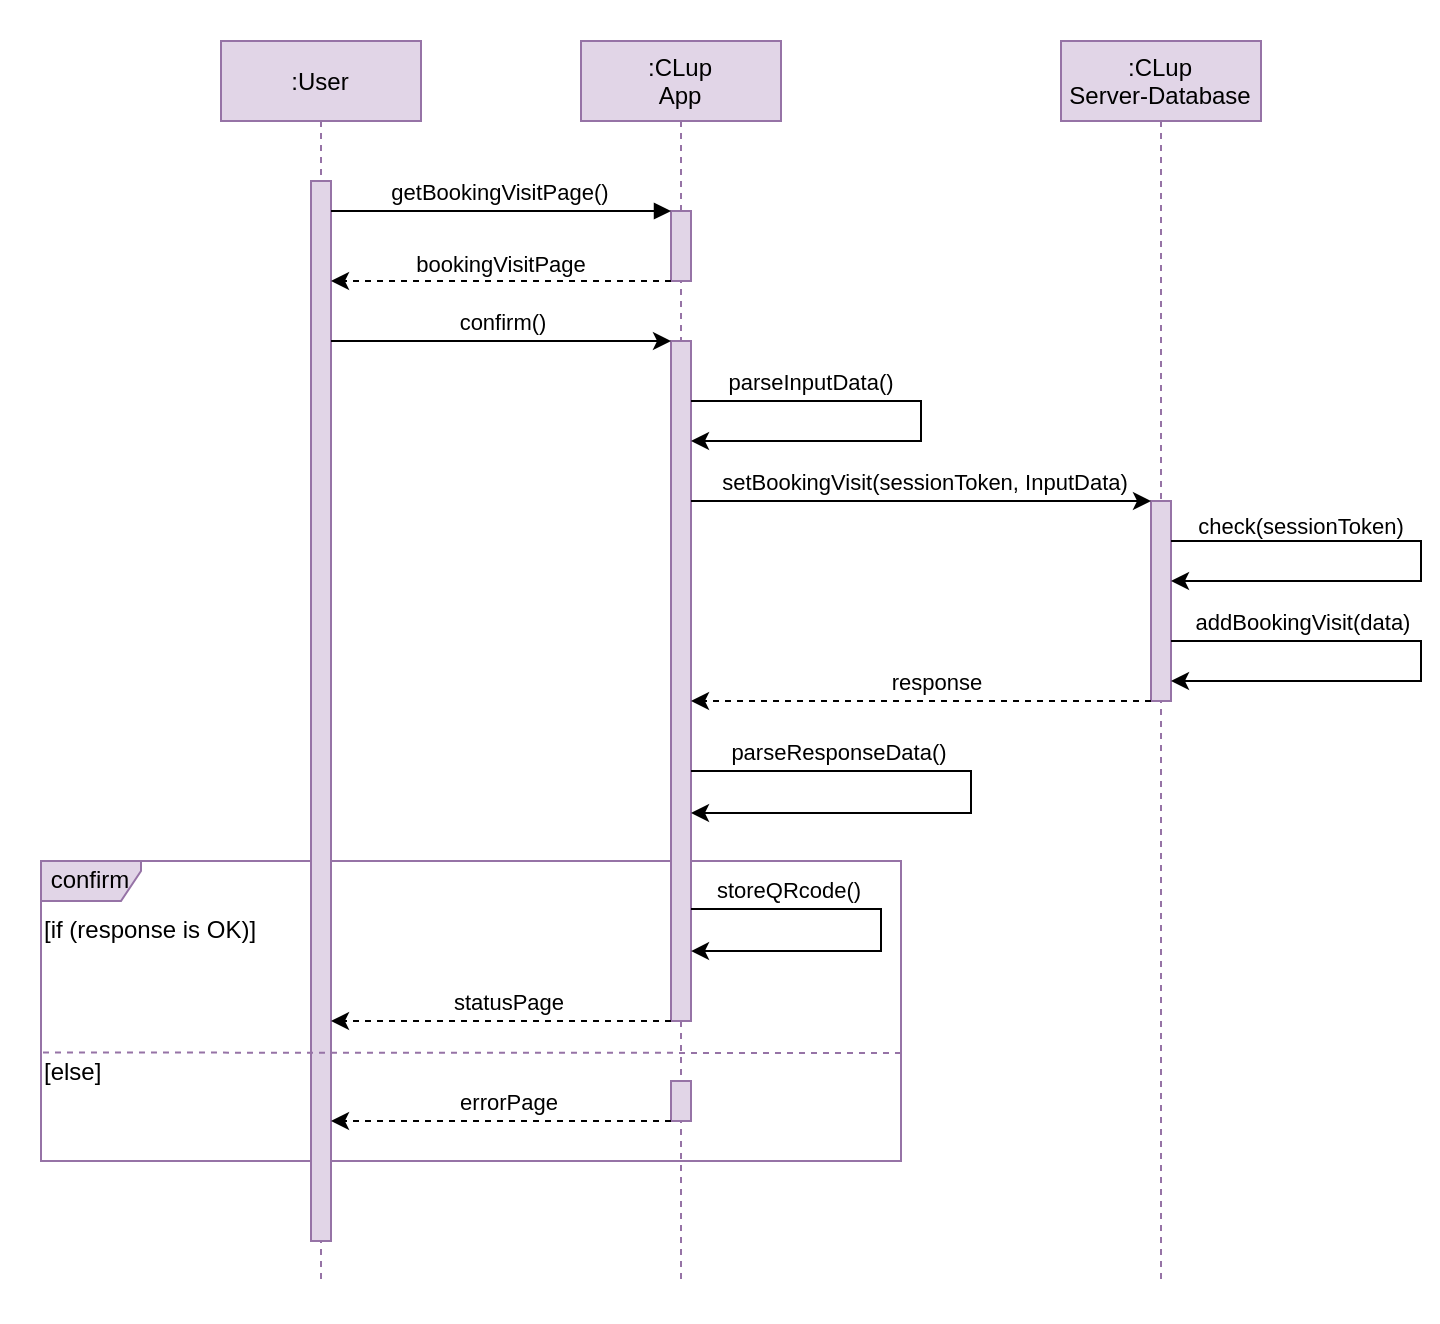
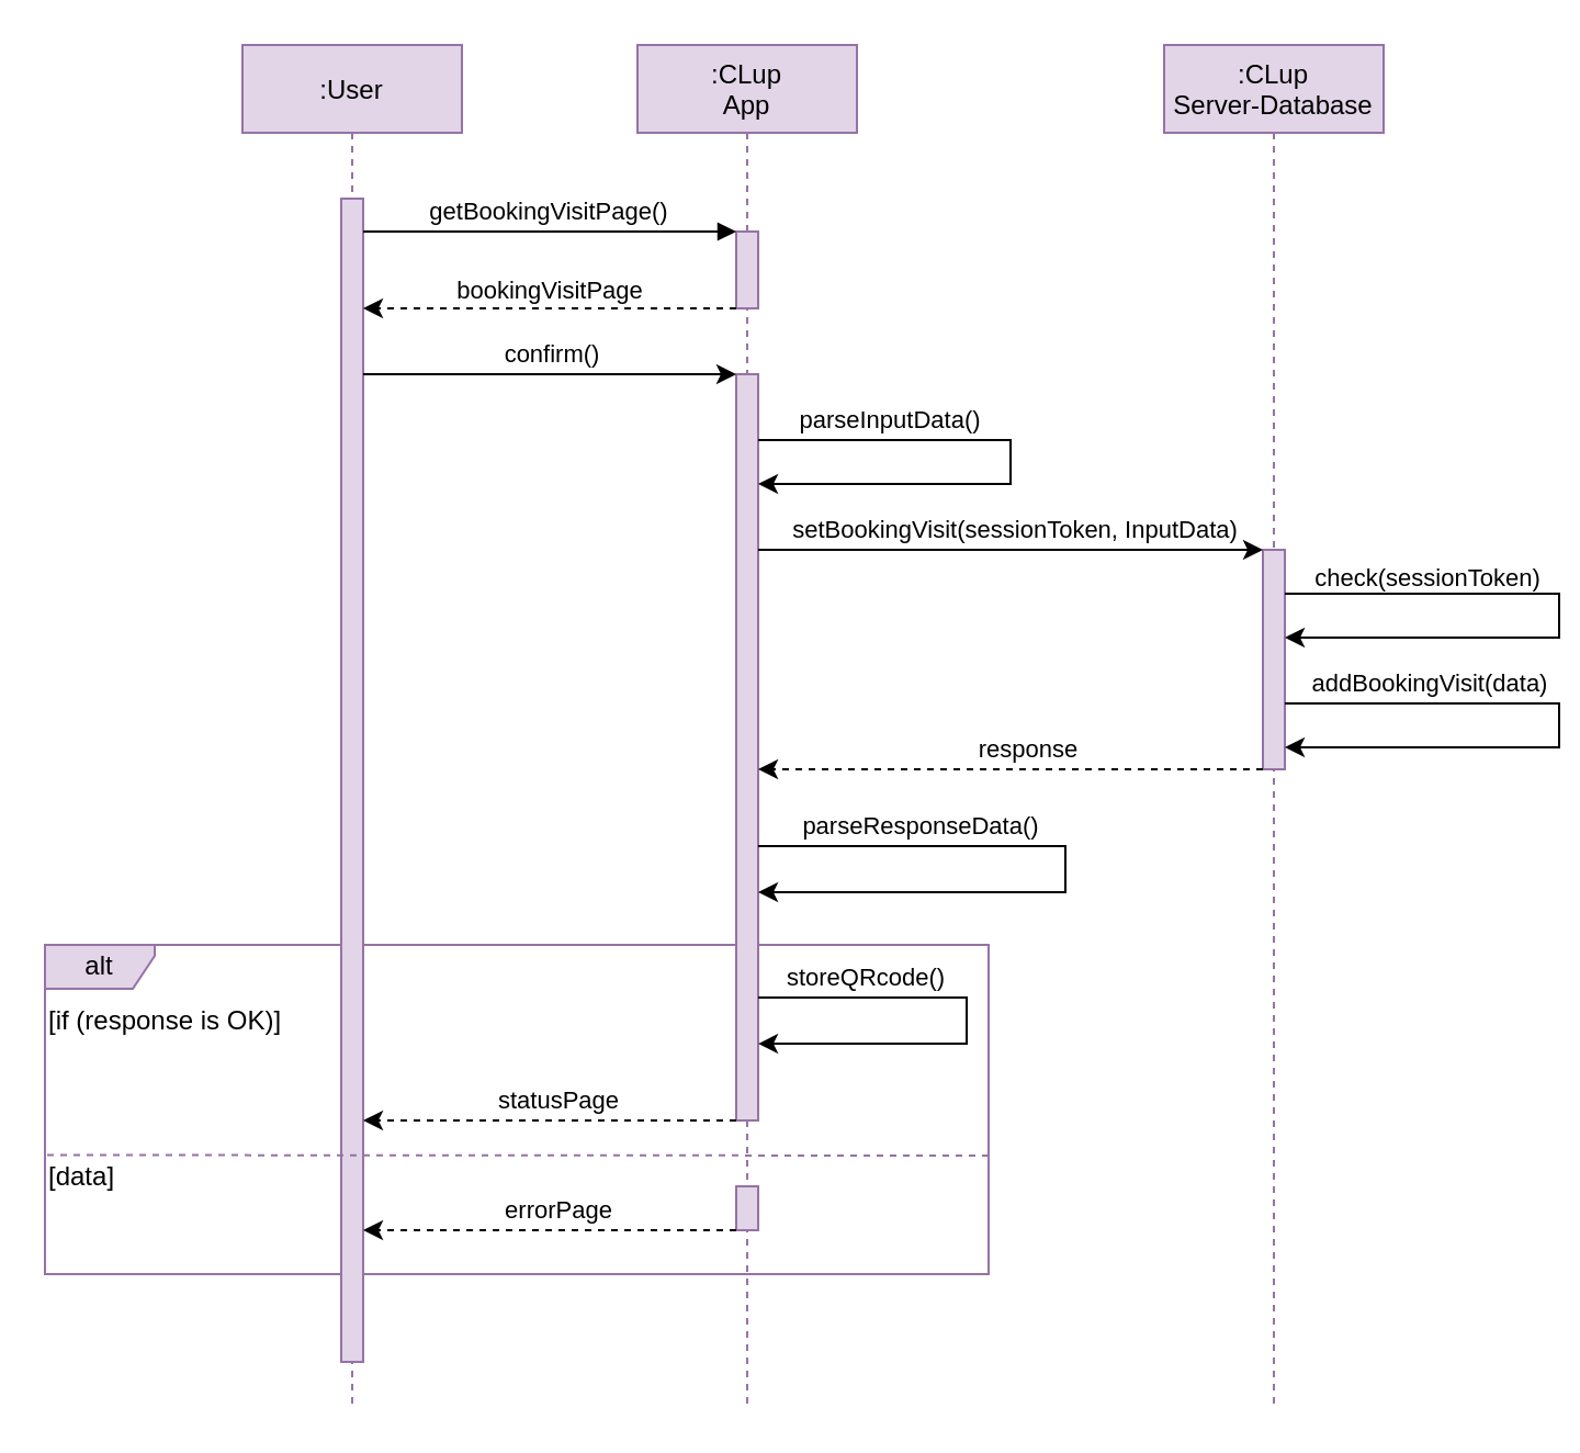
- <mxCell id="2" value="confirm" style="shape=umlFrame;whiteSpace=wrap;html=1;rounded=0;shadow=0;strokeColor=#9673a6;strokeWidth=1;fillColor=#e1d5e7;width=50;height=20;" parent="1" vertex="1"><mxGeometry x="20" y="430" width="430" height="150" as="geometry" /></mxCell>
+ <mxCell id="2" value="alt" style="shape=umlFrame;whiteSpace=wrap;html=1;rounded=0;shadow=0;strokeColor=#9673a6;strokeWidth=1;fillColor=#e1d5e7;width=50;height=20;" parent="1" vertex="1"><mxGeometry x="20" y="430" width="430" height="150" as="geometry" /></mxCell>
- <mxCell id="36" value="[else]" style="text;html=1;align=left;verticalAlign=middle;resizable=0;points=[];autosize=1;" parent="1" vertex="1"><mxGeometry x="20" y="526" width="40" height="20" as="geometry" /></mxCell>
+ <mxCell id="36" value="[data]" style="text;html=1;align=left;verticalAlign=middle;resizable=0;points=[];autosize=1;" parent="1" vertex="1"><mxGeometry x="20" y="526" width="40" height="20" as="geometry" /></mxCell>
